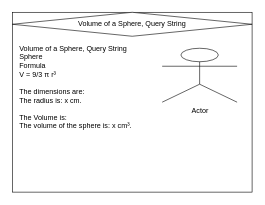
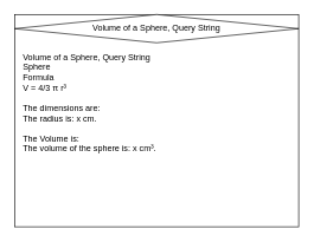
- <mxCell id="5" value="Actor" style="shape=umlActor;verticalLabelPosition=bottom;verticalAlign=top;html=1;outlineConnect=0;" vertex="1" parent="1"><mxGeometry x="270" y="80" width="125" height="90" as="geometry" /></mxCell>
- <mxCell id="4" value="&lt;div&gt;Volume of a Sphere, Query String&lt;/div&gt;&lt;div&gt;Sphere&lt;/div&gt;&lt;div&gt;Formula&lt;/div&gt;&lt;div&gt;V = 9/3 π r³&lt;/div&gt;&lt;div&gt;&lt;br&gt;&lt;/div&gt;&lt;div&gt;The dimensions are:&lt;/div&gt;&lt;div&gt;The radius is: x cm.&lt;/div&gt;&lt;div&gt;&lt;br&gt;&lt;/div&gt;&lt;div&gt;The Volume is:&lt;/div&gt;&lt;div&gt;The volume of the sphere is: x cm³.&lt;/div&gt;" style="text;html=1;strokeColor=none;fillColor=none;align=left;verticalAlign=middle;whiteSpace=wrap;rounded=0;" vertex="1" parent="1"><mxGeometry x="30" y="130" width="210" height="30" as="geometry" /></mxCell>
+ <mxCell id="4" value="&lt;div&gt;Volume of a Sphere, Query String&lt;/div&gt;&lt;div&gt;Sphere&lt;/div&gt;&lt;div&gt;Formula&lt;/div&gt;&lt;div&gt;V = 4/3 π r³&lt;/div&gt;&lt;div&gt;&lt;br&gt;&lt;/div&gt;&lt;div&gt;The dimensions are:&lt;/div&gt;&lt;div&gt;The radius is: x cm.&lt;/div&gt;&lt;div&gt;&lt;br&gt;&lt;/div&gt;&lt;div&gt;The Volume is:&lt;/div&gt;&lt;div&gt;The volume of the sphere is: x cm³.&lt;/div&gt;" style="text;html=1;strokeColor=none;fillColor=none;align=left;verticalAlign=middle;whiteSpace=wrap;rounded=0;" vertex="1" parent="1"><mxGeometry x="30" y="130" width="210" height="30" as="geometry" /></mxCell>
